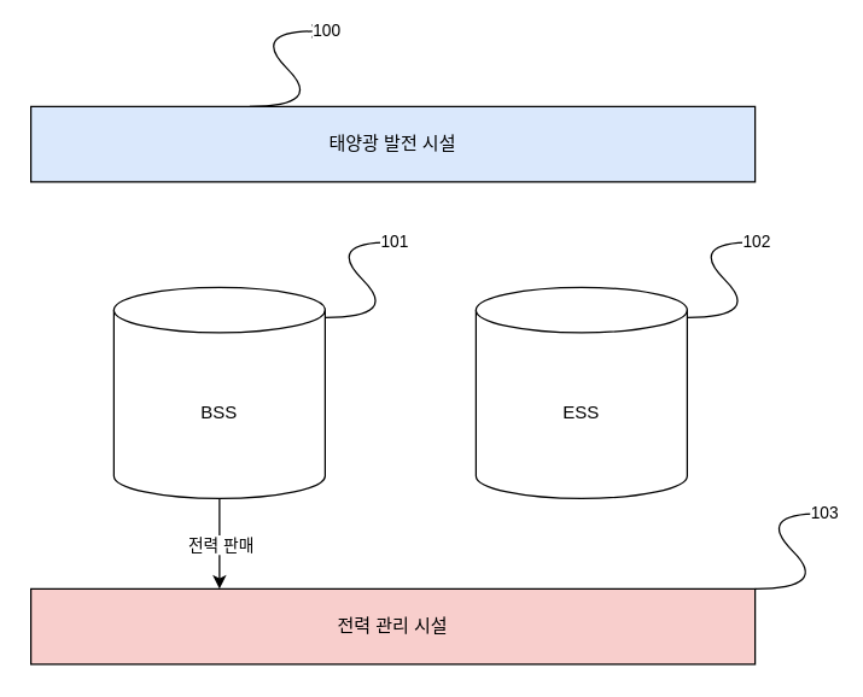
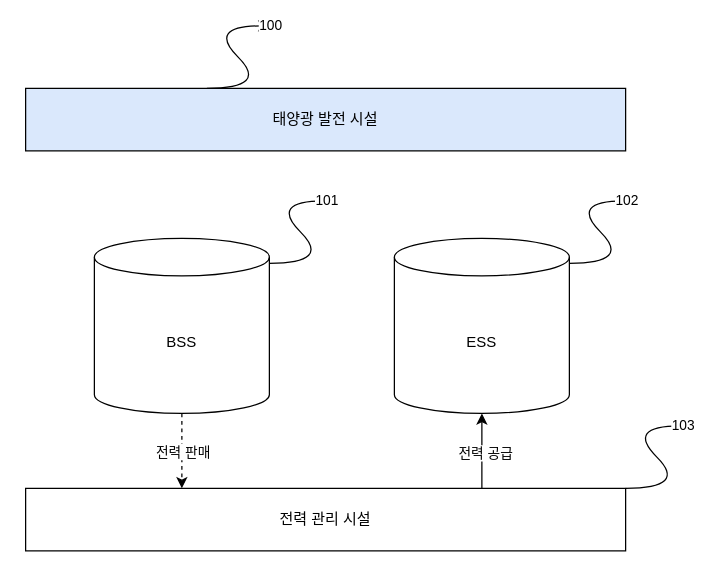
- <mxCell id="4" style="edgeStyle=orthogonalEdgeStyle;rounded=0;orthogonalLoop=1;jettySize=auto;html=1;" edge="1" parent="1" source="6" target="3"><mxGeometry relative="1" as="geometry"><Array as="points"><mxPoint x="145" y="370" /><mxPoint x="145" y="370" /></Array></mxGeometry></mxCell>
+ <mxCell id="4" style="edgeStyle=orthogonalEdgeStyle;rounded=0;orthogonalLoop=1;jettySize=auto;html=1;dashed=1;" edge="1" parent="1" source="6" target="3"><mxGeometry relative="1" as="geometry"><Array as="points"><mxPoint x="145" y="370" /><mxPoint x="145" y="370" /></Array></mxGeometry></mxCell>
+ <mxCell id="8" style="edgeStyle=orthogonalEdgeStyle;rounded=0;orthogonalLoop=1;jettySize=auto;html=1;entryX=0.5;entryY=1;entryDx=0;entryDy=0;entryPerimeter=0;" edge="1" parent="1" source="3" target="7"><mxGeometry relative="1" as="geometry"><Array as="points"><mxPoint x="385" y="370" /><mxPoint x="385" y="370" /></Array></mxGeometry></mxCell>
+ <mxCell id="9" value="전력 공급" style="edgeLabel;html=1;align=center;verticalAlign=middle;resizable=0;points=[];" vertex="1" connectable="0" parent="8"><mxGeometry x="-0.03" y="-2" relative="1" as="geometry"><mxPoint as="offset" /></mxGeometry></mxCell>
- <mxCell id="3" value="전력 관리 시설" style="html=1;whiteSpace=wrap;fillColor=#f8cecc;" vertex="1" parent="1"><mxGeometry x="20" y="390" width="480" height="50" as="geometry" /></mxCell>
+ <mxCell id="3" value="전력 관리 시설" style="html=1;whiteSpace=wrap;" vertex="1" parent="1"><mxGeometry x="20" y="390" width="480" height="50" as="geometry" /></mxCell>
